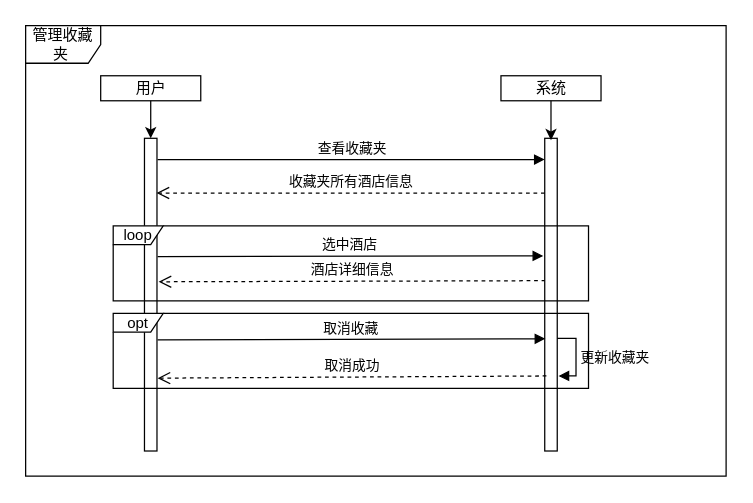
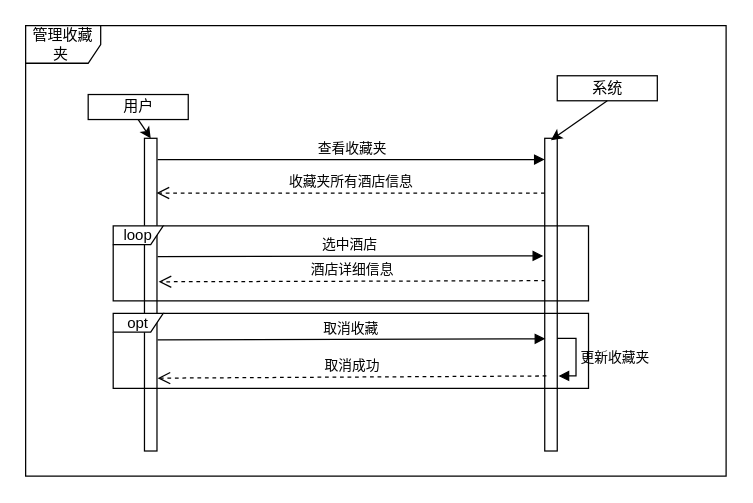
- <mxCell id="5" value="用户" style="html=1;" vertex="1" parent="1"><mxGeometry x="80" y="60" width="80" height="20" as="geometry" /></mxCell>
+ <mxCell id="5" value="用户" style="html=1;" vertex="1" parent="1"><mxGeometry x="70" y="75" width="80" height="20" as="geometry" /></mxCell>
- <mxCell id="6" value="系统" style="html=1;" vertex="1" parent="1"><mxGeometry x="400" y="60" width="80" height="20" as="geometry" /></mxCell>
+ <mxCell id="6" value="系统" style="html=1;" vertex="1" parent="1"><mxGeometry x="445" y="60" width="80" height="20" as="geometry" /></mxCell>
